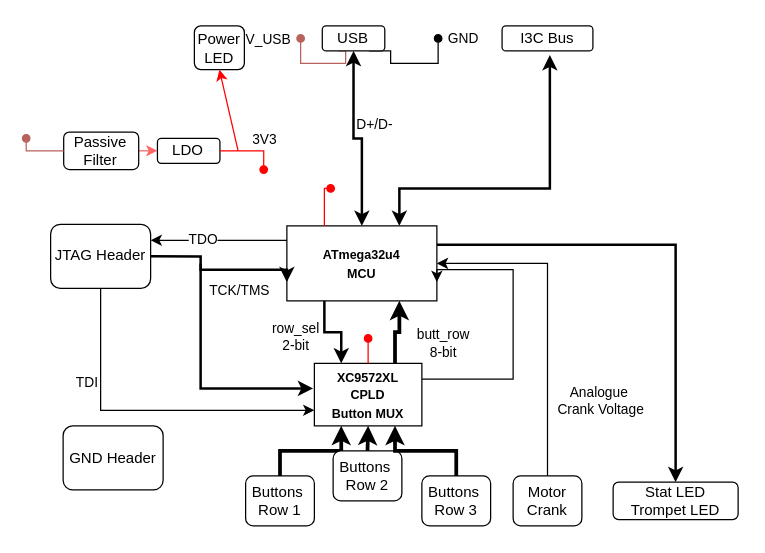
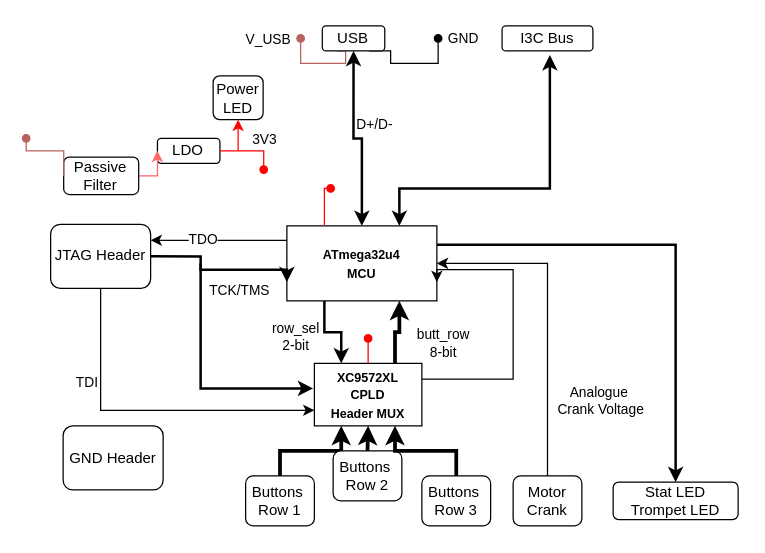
- <mxCell id="46" value="Power LED" style="rounded=1;whiteSpace=wrap;html=1;" vertex="1" parent="1"><mxGeometry x="155" y="20" width="40" height="35" as="geometry" /></mxCell>
+ <mxCell id="46" value="Power LED" style="rounded=1;whiteSpace=wrap;html=1;" vertex="1" parent="1"><mxGeometry x="170" y="60" width="40" height="35" as="geometry" /></mxCell>
- <mxCell id="36" value="Passive Filter" style="rounded=1;whiteSpace=wrap;html=1;" vertex="1" parent="1"><mxGeometry x="50.45" y="104.95" width="60" height="30" as="geometry" /></mxCell>
+ <mxCell id="36" value="Passive Filter" style="rounded=1;whiteSpace=wrap;html=1;" vertex="1" parent="1"><mxGeometry x="50.45" y="124.95" width="60" height="30" as="geometry" /></mxCell>
- <mxCell id="14" value="&lt;b&gt;&lt;font style=&quot;font-size: 10px&quot;&gt;XC9572XL&lt;br&gt;CPLD&lt;br&gt;Button MUX&lt;br&gt;&lt;/font&gt;&lt;/b&gt;" style="rounded=0;whiteSpace=wrap;html=1;" vertex="1" parent="1"><mxGeometry x="251" y="290" width="86" height="50" as="geometry" /></mxCell>
+ <mxCell id="14" value="&lt;b&gt;&lt;font style=&quot;font-size: 10px&quot;&gt;XC9572XL&lt;br&gt;CPLD&lt;br&gt;Header MUX&lt;br&gt;&lt;/font&gt;&lt;/b&gt;" style="rounded=0;whiteSpace=wrap;html=1;" vertex="1" parent="1"><mxGeometry x="251" y="290" width="86" height="50" as="geometry" /></mxCell>
